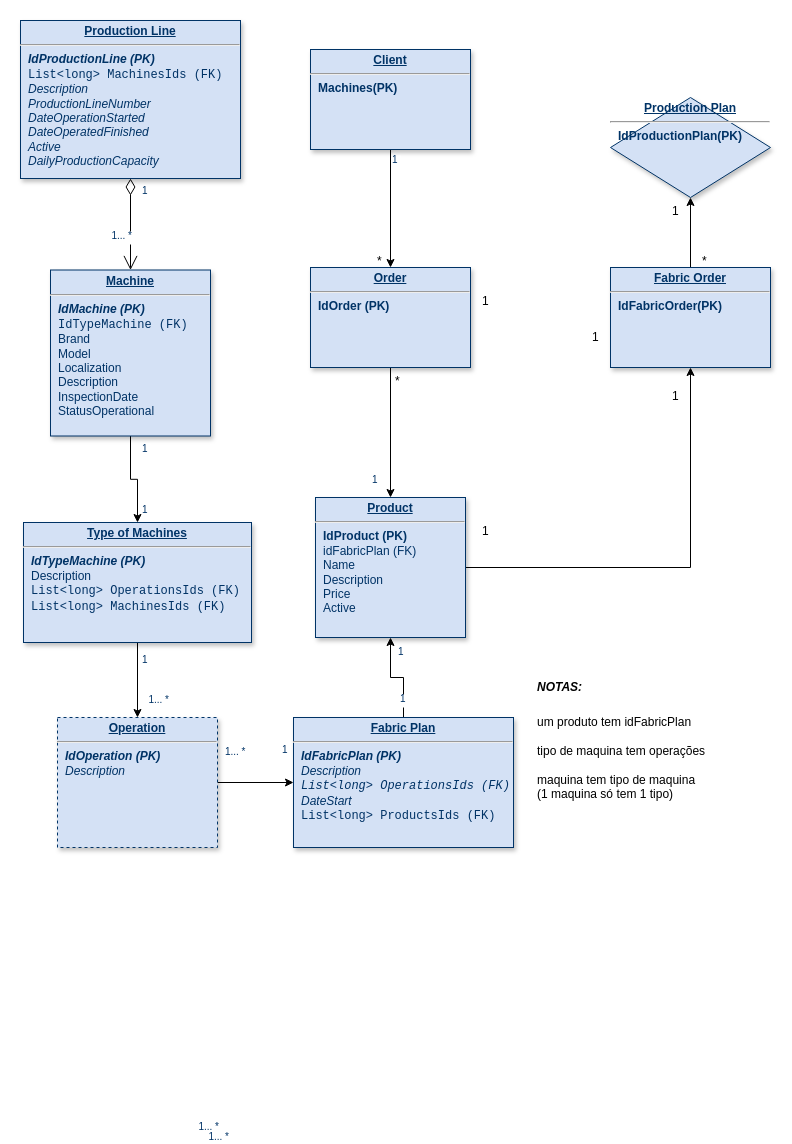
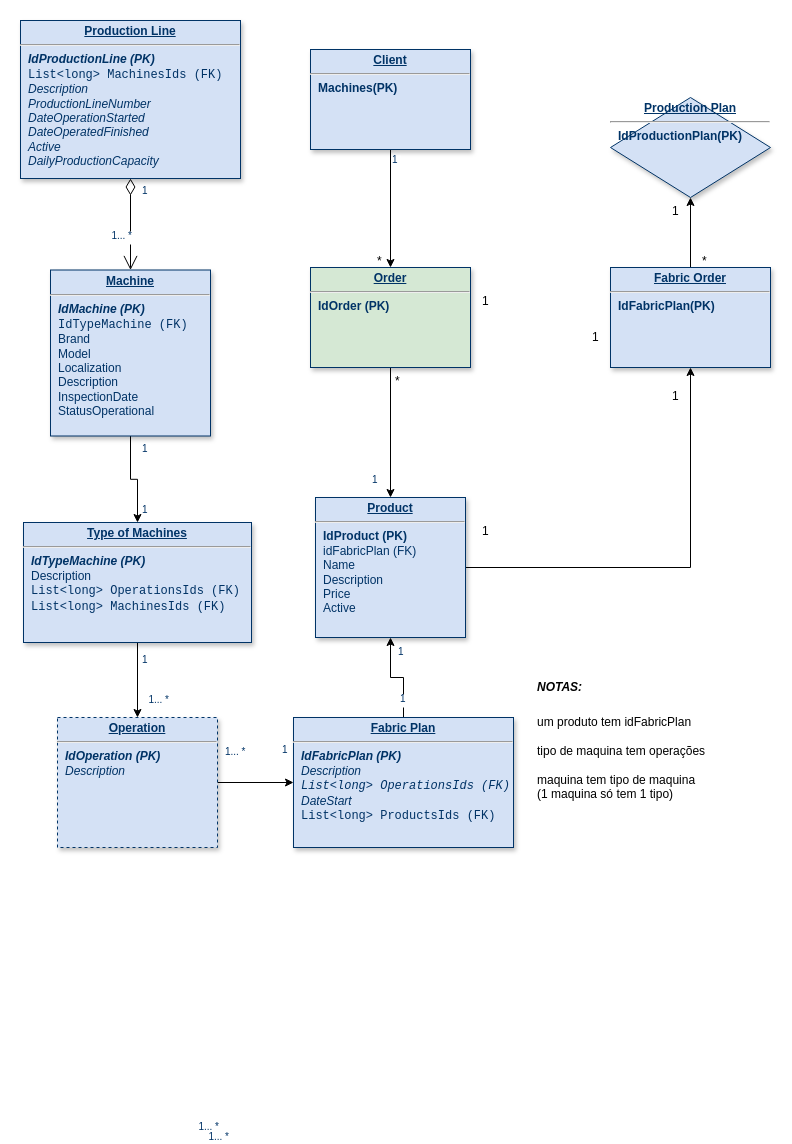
- <mxCell id="21" value="&lt;p style=&quot;margin: 0px ; margin-top: 4px ; text-align: center ; text-decoration: underline&quot;&gt;&lt;strong&gt;Fabric Order&lt;br&gt;&lt;/strong&gt;&lt;/p&gt;&lt;hr&gt;&lt;p style=&quot;margin: 0px ; margin-left: 8px&quot;&gt;&lt;b&gt;IdFabricOrder(PK)&lt;/b&gt;&lt;/p&gt;" style="verticalAlign=top;align=left;overflow=fill;fontSize=12;fontFamily=Helvetica;html=1;strokeColor=#003366;shadow=1;fillColor=#D4E1F5;fontColor=#003366" parent="1" vertex="1"><mxGeometry x="610" y="267" width="160" height="100" as="geometry" /></mxCell>
+ <mxCell id="21" value="&lt;p style=&quot;margin: 0px ; margin-top: 4px ; text-align: center ; text-decoration: underline&quot;&gt;&lt;strong&gt;Fabric Order&lt;br&gt;&lt;/strong&gt;&lt;/p&gt;&lt;hr&gt;&lt;p style=&quot;margin: 0px ; margin-left: 8px&quot;&gt;&lt;b&gt;IdFabricPlan(PK)&lt;/b&gt;&lt;/p&gt;" style="verticalAlign=top;align=left;overflow=fill;fontSize=12;fontFamily=Helvetica;html=1;strokeColor=#003366;shadow=1;fillColor=#D4E1F5;fontColor=#003366" parent="1" vertex="1"><mxGeometry x="610" y="267" width="160" height="100" as="geometry" /></mxCell>
- <mxCell id="17" value="&lt;p style=&quot;margin: 0px ; margin-top: 4px ; text-align: center ; text-decoration: underline&quot;&gt;&lt;strong&gt;Order&lt;/strong&gt;&lt;/p&gt;&lt;hr&gt;&lt;p style=&quot;margin: 0px ; margin-left: 8px&quot;&gt;&lt;b&gt;IdOrder (PK)&lt;/b&gt;&lt;/p&gt;&lt;p style=&quot;margin: 0px ; margin-left: 8px&quot;&gt;&lt;b&gt;&lt;br&gt;&lt;/b&gt;&lt;/p&gt;" style="verticalAlign=top;align=left;overflow=fill;fontSize=12;fontFamily=Helvetica;html=1;strokeColor=#003366;shadow=1;fillColor=#D4E1F5;fontColor=#003366" parent="1" vertex="1"><mxGeometry x="310" y="267" width="160" height="100" as="geometry" /></mxCell>
+ <mxCell id="17" value="&lt;p style=&quot;margin: 0px ; margin-top: 4px ; text-align: center ; text-decoration: underline&quot;&gt;&lt;strong&gt;Order&lt;/strong&gt;&lt;/p&gt;&lt;hr&gt;&lt;p style=&quot;margin: 0px ; margin-left: 8px&quot;&gt;&lt;b&gt;IdOrder (PK)&lt;/b&gt;&lt;/p&gt;&lt;p style=&quot;margin: 0px ; margin-left: 8px&quot;&gt;&lt;b&gt;&lt;br&gt;&lt;/b&gt;&lt;/p&gt;" style="verticalAlign=top;align=left;overflow=fill;fontSize=12;fontFamily=Helvetica;html=1;strokeColor=#003366;shadow=1;fillColor=#d5e8d4;fontColor=#003366;" parent="1" vertex="1"><mxGeometry x="310" y="267" width="160" height="100" as="geometry" /></mxCell>
